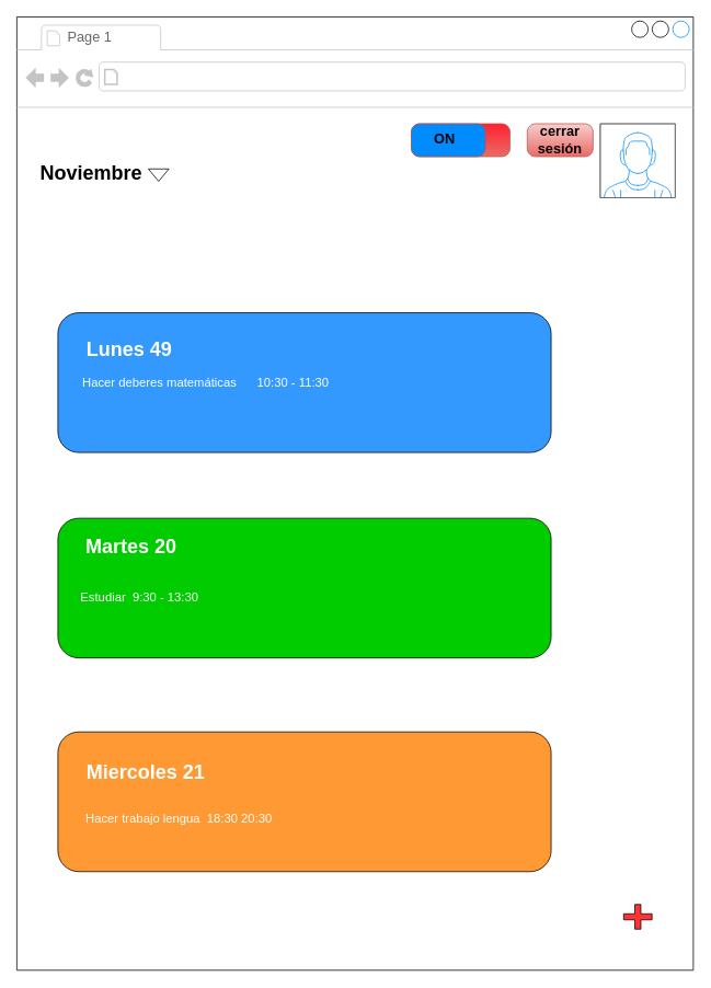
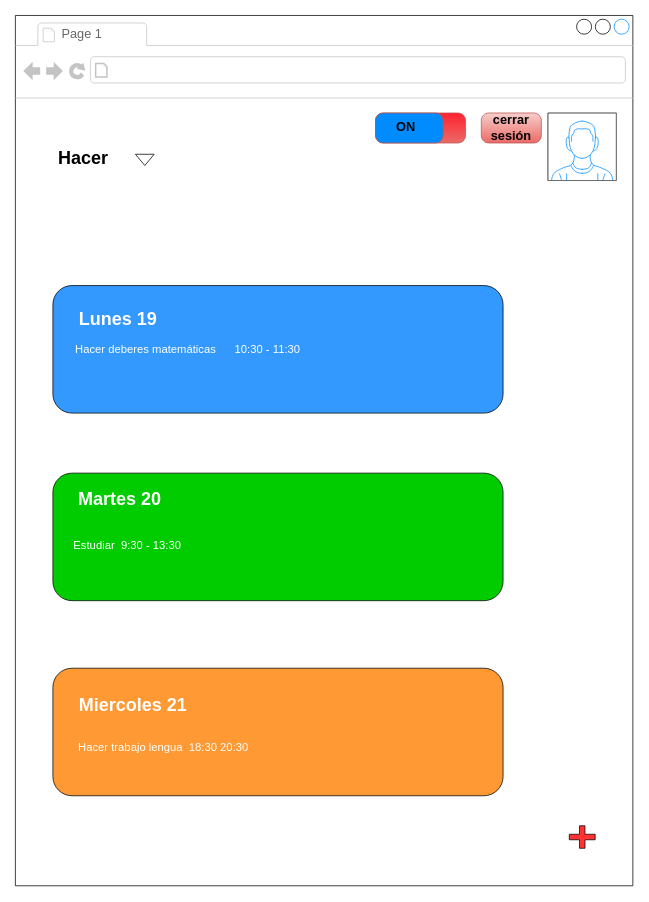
- <mxCell id="7" value="Noviembre" style="text;strokeColor=none;fillColor=none;html=1;fontSize=24;fontStyle=1;verticalAlign=middle;align=center;" vertex="1" parent="2"><mxGeometry x="10" y="170" width="160" height="40" as="geometry" /></mxCell>
+ <mxCell id="7" value="Hacer" style="text;strokeColor=none;fillColor=none;html=1;fontSize=24;fontStyle=1;verticalAlign=middle;align=center;" vertex="1" parent="2"><mxGeometry x="10" y="170" width="160" height="40" as="geometry" /></mxCell>
- <mxCell id="13" value="&lt;h1&gt;&lt;font color=&quot;#FFFFFF&quot;&gt;Lunes 49&lt;br&gt;&lt;/font&gt;&lt;/h1&gt;" style="text;html=1;strokeColor=none;fillColor=none;spacing=5;spacingTop=-20;whiteSpace=wrap;overflow=hidden;rounded=0;" vertex="1" parent="2"><mxGeometry x="80" y="385" width="180" height="45" as="geometry" /></mxCell>
+ <mxCell id="13" value="&lt;h1&gt;&lt;font color=&quot;#FFFFFF&quot;&gt;Lunes 19&lt;br&gt;&lt;/font&gt;&lt;/h1&gt;" style="text;html=1;strokeColor=none;fillColor=none;spacing=5;spacingTop=-20;whiteSpace=wrap;overflow=hidden;rounded=0;" vertex="1" parent="2"><mxGeometry x="80" y="385" width="180" height="45" as="geometry" /></mxCell>
